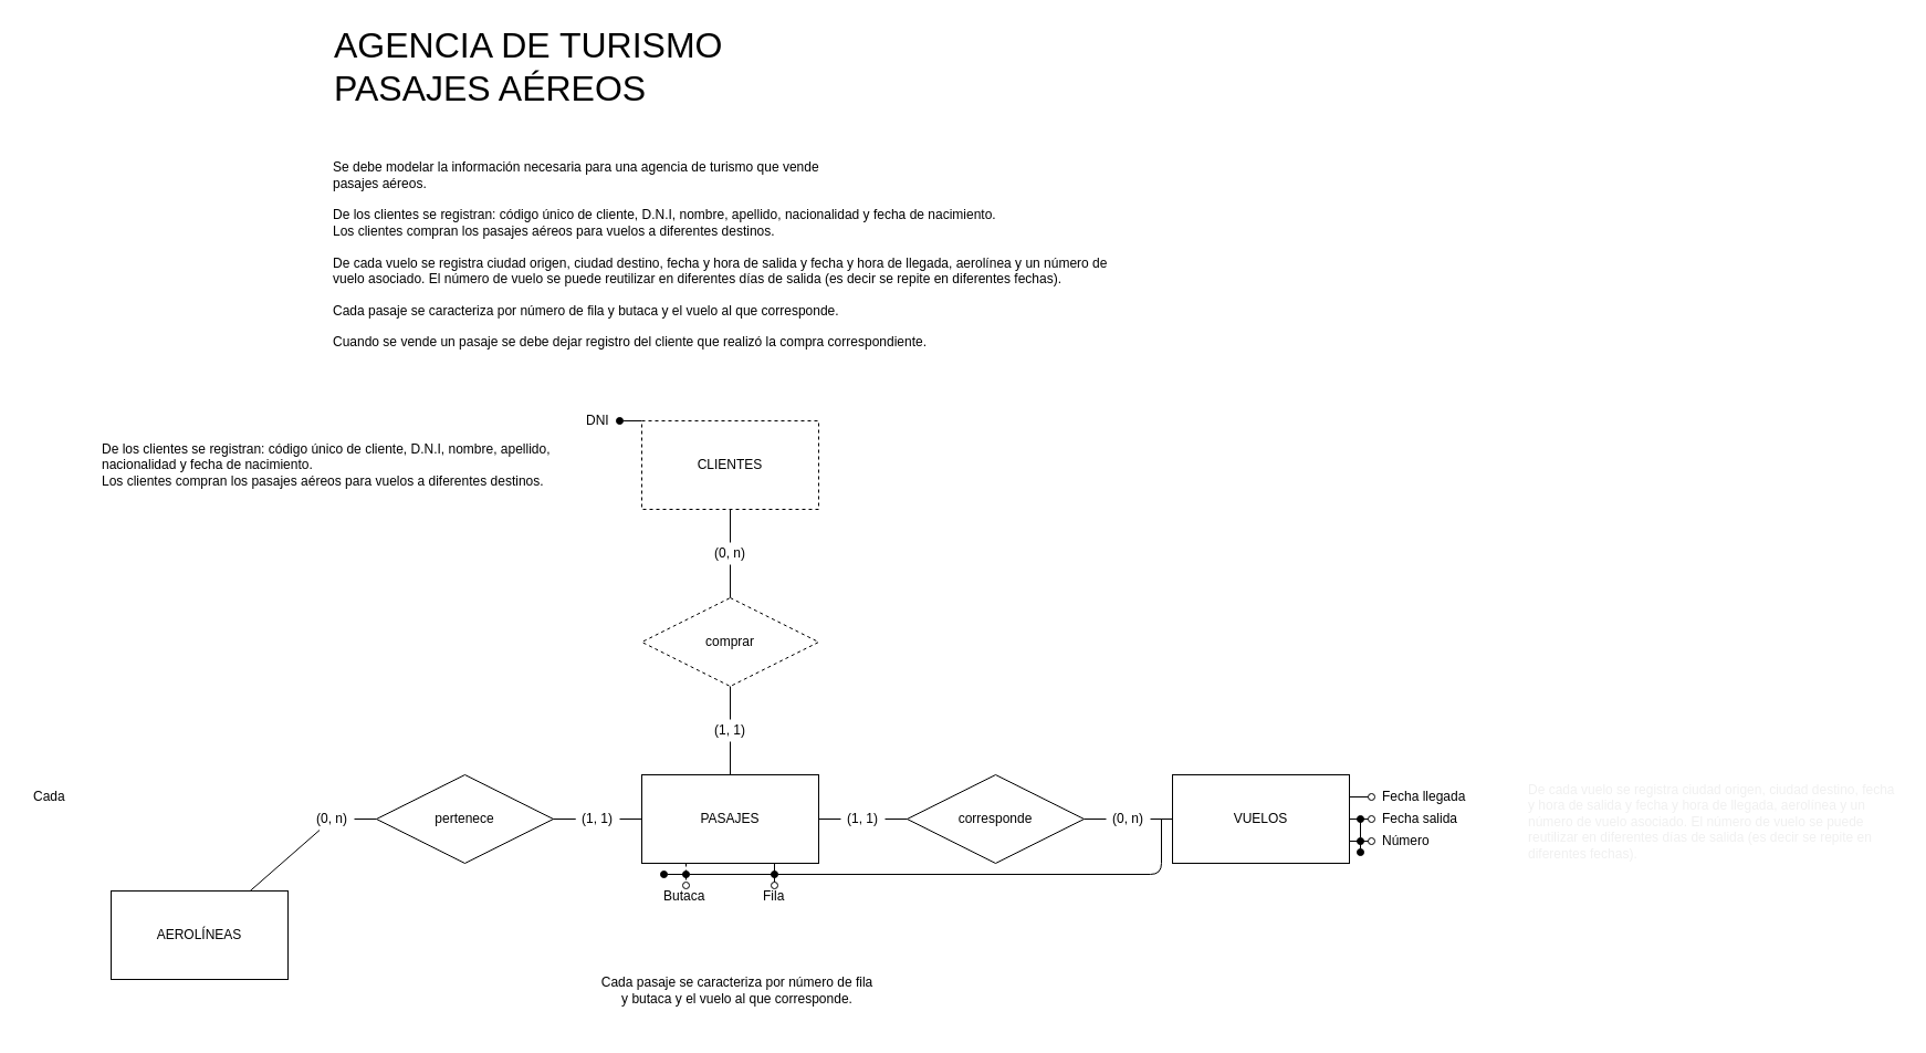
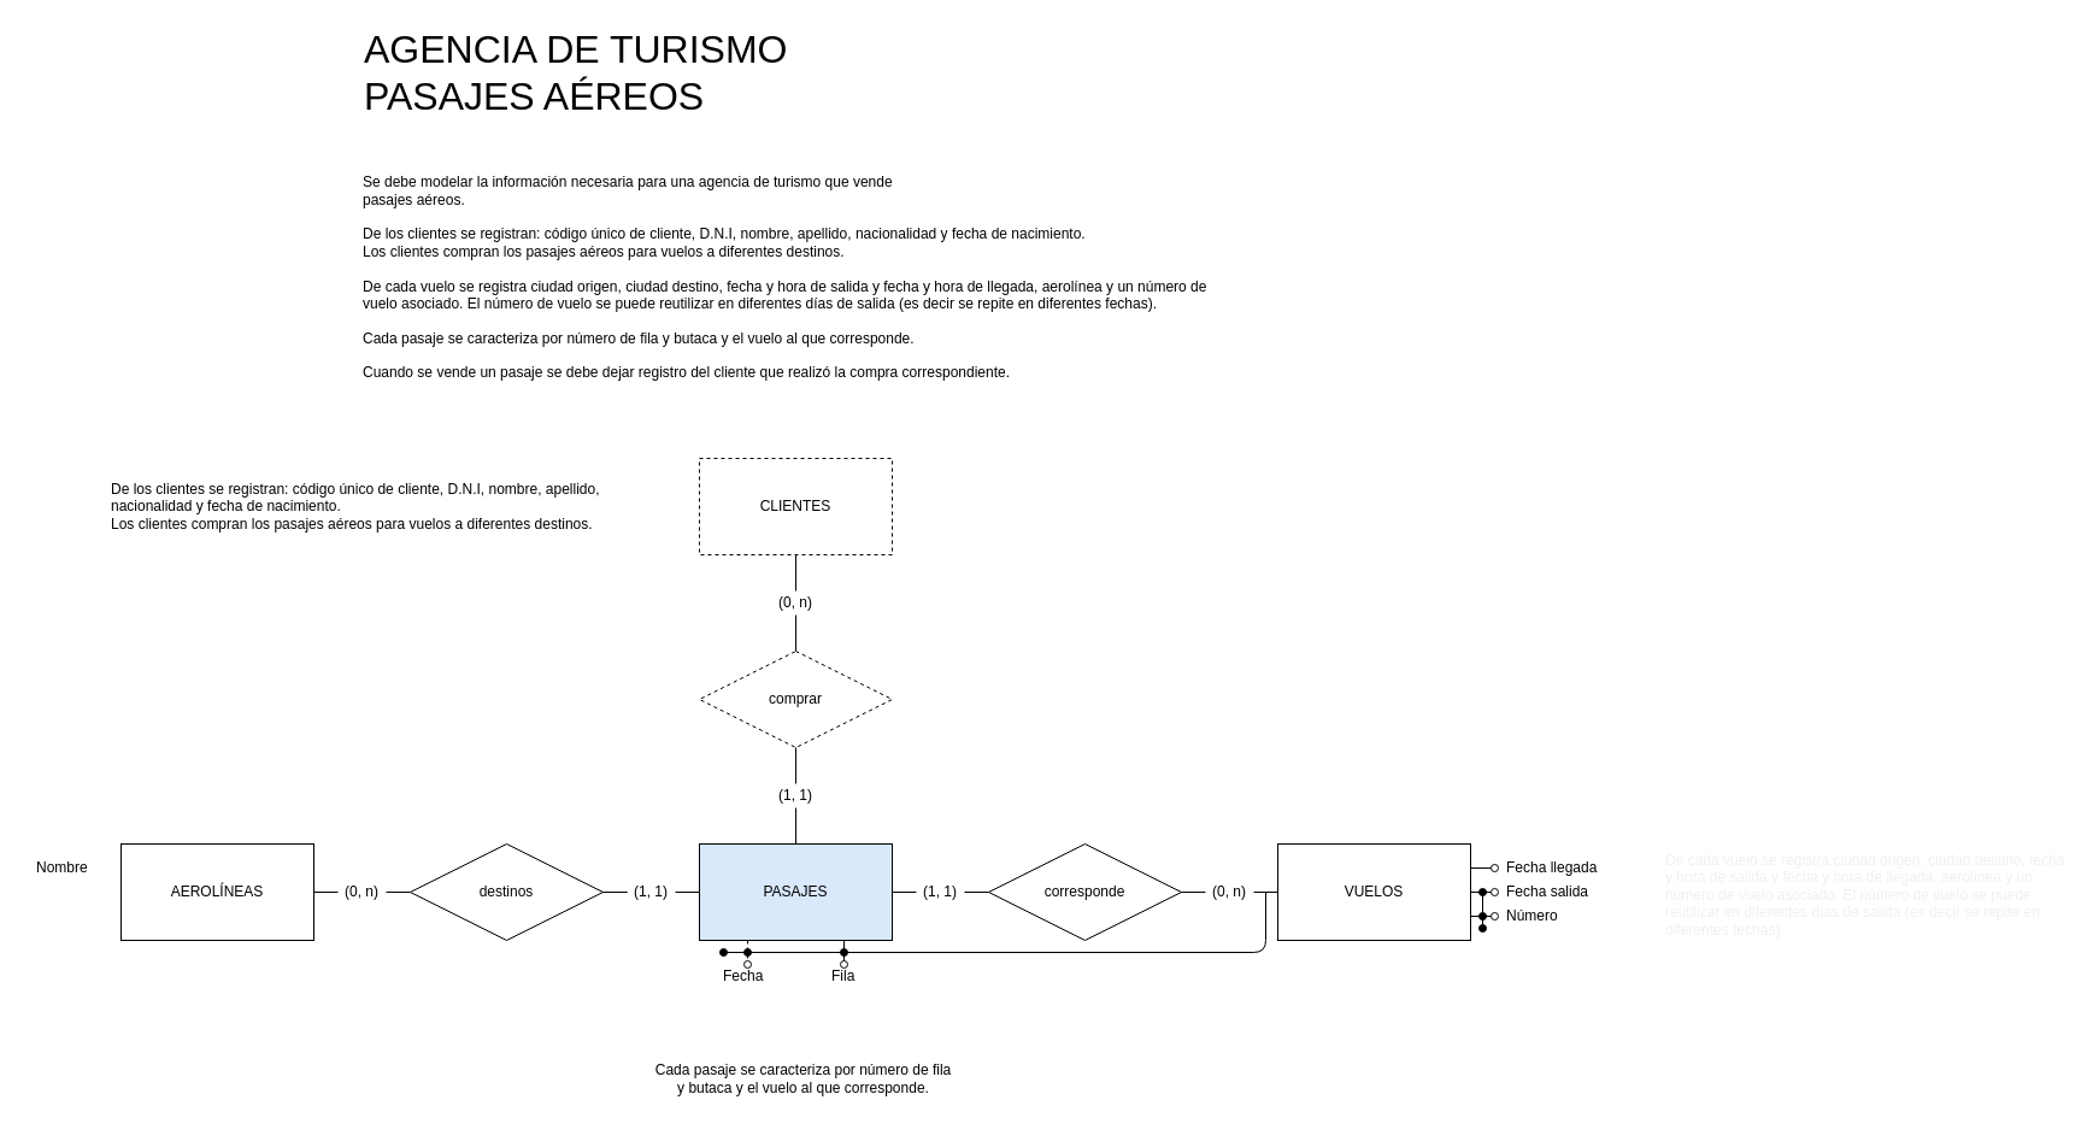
- <mxCell id="7" value="DNI" style="text;html=1;strokeColor=none;fillColor=none;align=left;verticalAlign=middle;whiteSpace=wrap;rounded=0;container=0;spacingLeft=8;fontSize=12;" vertex="1" parent="1"><mxGeometry x="520" y="370" width="40" height="20" as="geometry" /></mxCell>
- <mxCell id="6" style="html=1;labelBorderColor=none;strokeWidth=1;endArrow=oval;endFill=1;endSize=6;targetPerimeterSpacing=0;align=left;fontSize=12;exitX=0;exitY=0;exitDx=0;exitDy=0;" edge="1" target="7" parent="1" source="4"><mxGeometry relative="1" as="geometry"><mxPoint x="400" y="390" as="sourcePoint" /></mxGeometry></mxCell>
- <mxCell id="51" value="Cada" style="text;html=1;strokeColor=none;fillColor=none;align=left;verticalAlign=middle;whiteSpace=wrap;rounded=0;container=0;spacingLeft=8;shadow=0;glass=0;labelBackgroundColor=none;labelBorderColor=none;sketch=0;pointerEvents=1;strokeWidth=1;fontSize=12;" vertex="1" parent="1"><mxGeometry x="20" y="710" width="60" height="20" as="geometry" /></mxCell>
+ <mxCell id="51" value="Nombre" style="text;html=1;strokeColor=none;fillColor=none;align=left;verticalAlign=middle;whiteSpace=wrap;rounded=0;container=0;spacingLeft=8;shadow=0;glass=0;labelBackgroundColor=none;labelBorderColor=none;sketch=0;pointerEvents=1;strokeWidth=1;fontSize=12;" vertex="1" parent="1"><mxGeometry x="20" y="710" width="60" height="20" as="geometry" /></mxCell>
- <mxCell id="29" value="pertenece" style="rhombus;whiteSpace=wrap;html=1;rounded=0;shadow=0;glass=0;labelBackgroundColor=none;labelBorderColor=none;sketch=0;pointerEvents=1;strokeColor=default;strokeWidth=1;fontSize=12;fillColor=default;gradientColor=none;" vertex="1" parent="1"><mxGeometry x="340" y="700" width="160" height="80" as="geometry" /></mxCell>
+ <mxCell id="29" value="destinos" style="rhombus;whiteSpace=wrap;html=1;rounded=0;shadow=0;glass=0;labelBackgroundColor=none;labelBorderColor=none;sketch=0;pointerEvents=1;strokeColor=default;strokeWidth=1;fontSize=12;fillColor=default;gradientColor=none;" vertex="1" parent="1"><mxGeometry x="340" y="700" width="160" height="80" as="geometry" /></mxCell>
- <mxCell id="11" value="PASAJES" style="rounded=0;whiteSpace=wrap;html=1;labelBackgroundColor=none;fontSize=12;" vertex="1" parent="1"><mxGeometry x="580" y="700" width="160" height="80" as="geometry" /></mxCell>
+ <mxCell id="11" value="PASAJES" style="rounded=0;whiteSpace=wrap;html=1;labelBackgroundColor=none;fontSize=12;fillColor=#dae8fc;" vertex="1" parent="1"><mxGeometry x="580" y="700" width="160" height="80" as="geometry" /></mxCell>
- <mxCell id="42" value="Butaca" style="text;html=1;strokeColor=none;fillColor=none;align=left;verticalAlign=middle;whiteSpace=wrap;rounded=0;container=0;spacingLeft=8;shadow=0;glass=0;labelBackgroundColor=none;labelBorderColor=none;sketch=0;pointerEvents=1;strokeWidth=1;fontSize=12;" vertex="1" parent="1"><mxGeometry x="590" y="800" width="60" height="20" as="geometry" /></mxCell>
+ <mxCell id="42" value="Fecha" style="text;html=1;strokeColor=none;fillColor=none;align=left;verticalAlign=middle;whiteSpace=wrap;rounded=0;container=0;spacingLeft=8;shadow=0;glass=0;labelBackgroundColor=none;labelBorderColor=none;sketch=0;pointerEvents=1;strokeWidth=1;fontSize=12;" vertex="1" parent="1"><mxGeometry x="590" y="800" width="60" height="20" as="geometry" /></mxCell>
- <mxCell id="20" value="AEROLÍNEAS" style="rounded=0;whiteSpace=wrap;html=1;shadow=0;glass=0;labelBackgroundColor=none;labelBorderColor=none;sketch=0;pointerEvents=1;strokeColor=default;strokeWidth=1;fontSize=12;fillColor=default;gradientColor=none;" vertex="1" parent="1"><mxGeometry x="100" y="805" width="160" height="80" as="geometry" /></mxCell>
+ <mxCell id="20" value="AEROLÍNEAS" style="rounded=0;whiteSpace=wrap;html=1;shadow=0;glass=0;labelBackgroundColor=none;labelBorderColor=none;sketch=0;pointerEvents=1;strokeColor=default;strokeWidth=1;fontSize=12;fillColor=default;gradientColor=none;" vertex="1" parent="1"><mxGeometry x="100" y="700" width="160" height="80" as="geometry" /></mxCell>
